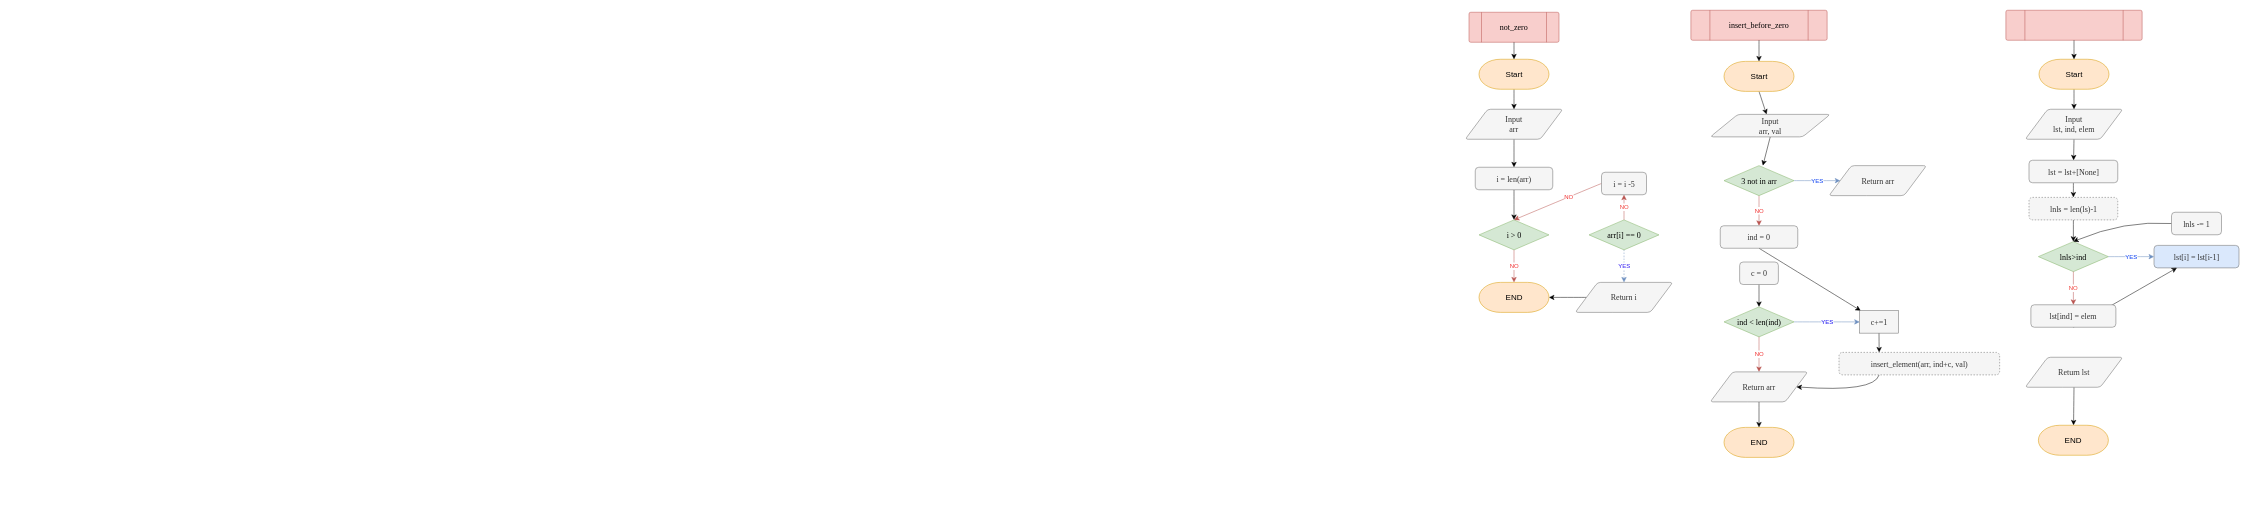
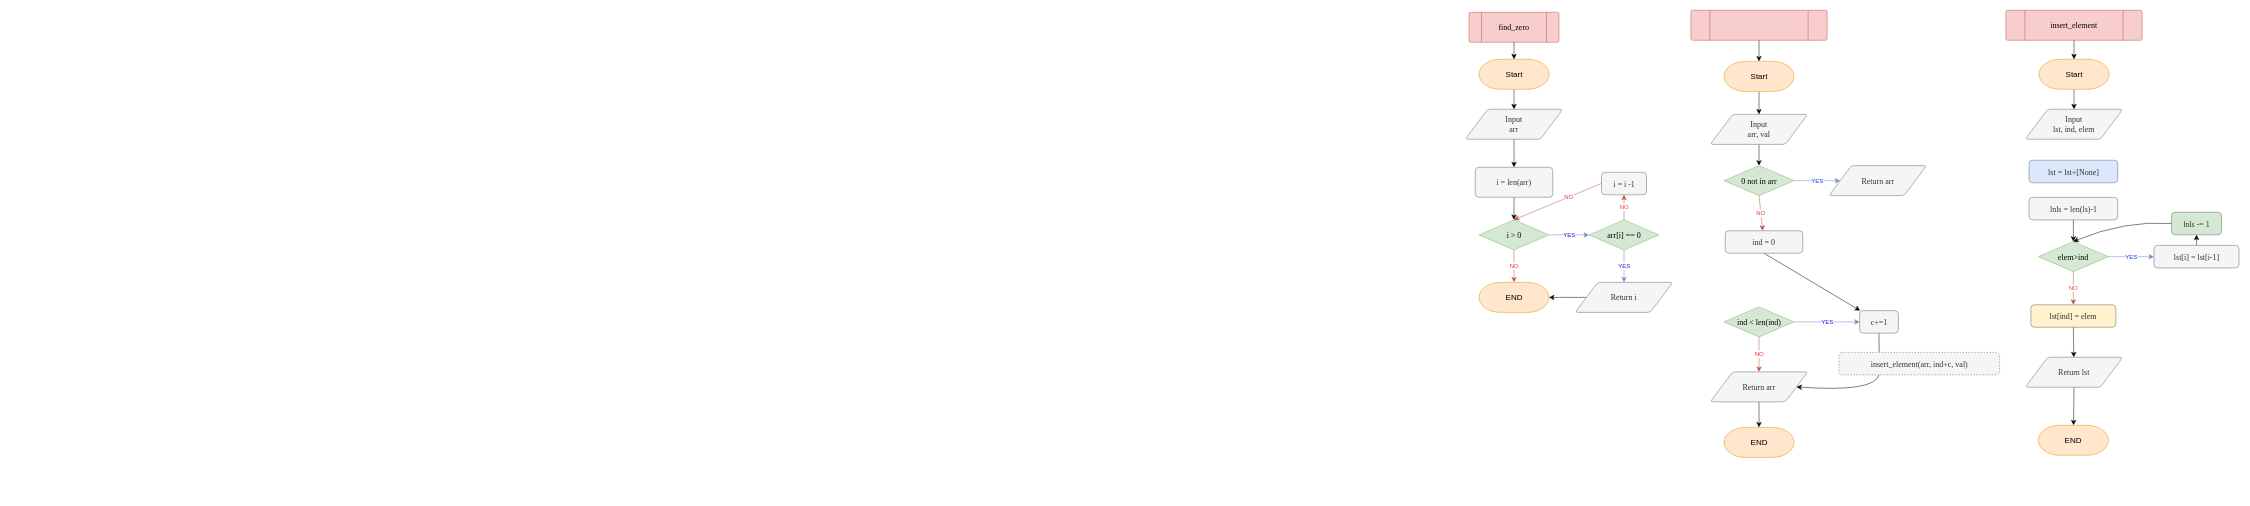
- <mxCell id="26" value="insert_before_zero" style="text;strokeColor=none;fillColor=none;html=1;align=center;verticalAlign=middle;whiteSpace=wrap;rounded=0;fontSize=16;fontFamily=Lucida Console;fontColor=#000000;" parent="24" vertex="1"><mxGeometry x="77.857" y="15" width="116.786" height="30" as="geometry" /></mxCell>
+ <mxCell id="51" value="insert_element" style="text;strokeColor=none;fillColor=none;html=1;align=center;verticalAlign=middle;whiteSpace=wrap;rounded=0;fontSize=16;fontFamily=Lucida Console;fontColor=#000000;" parent="49" vertex="1"><mxGeometry x="77.857" y="15" width="116.786" height="30" as="geometry" /></mxCell>
- <mxCell id="5" value="not_zero" style="text;strokeColor=none;fillColor=none;html=1;align=center;verticalAlign=middle;whiteSpace=wrap;rounded=0;fontSize=16;fontFamily=Lucida Console;fontColor=#000000;" parent="3" vertex="1"><mxGeometry x="51.429" y="15" width="77.143" height="30" as="geometry" /></mxCell>
+ <mxCell id="5" value="find_zero" style="text;strokeColor=none;fillColor=none;html=1;align=center;verticalAlign=middle;whiteSpace=wrap;rounded=0;fontSize=16;fontFamily=Lucida Console;fontColor=#000000;" parent="3" vertex="1"><mxGeometry x="51.429" y="15" width="77.143" height="30" as="geometry" /></mxCell>
- <mxCell id="31" value="Input&lt;br&gt;arr, val" style="shape=parallelogram;html=1;strokeWidth=1;perimeter=parallelogramPerimeter;whiteSpace=wrap;rounded=1;arcSize=12;size=0.23;fontFamily=Lucida Console;fontSize=16;fillColor=#f5f5f5;strokeColor=#666666;fontColor=#333333;" parent="1" vertex="1"><mxGeometry x="3420" y="228.25" width="240" height="45" as="geometry" /></mxCell>
+ <mxCell id="31" value="Input&lt;br&gt;arr, val" style="shape=parallelogram;html=1;strokeWidth=1;perimeter=parallelogramPerimeter;whiteSpace=wrap;rounded=1;arcSize=12;size=0.23;fontFamily=Lucida Console;fontSize=16;fillColor=#f5f5f5;strokeColor=#666666;fontColor=#333333;" parent="1" vertex="1"><mxGeometry x="3420" y="228.25" width="195" height="60" as="geometry" /></mxCell>
- <mxCell id="54" style="edgeStyle=none;curved=1;rounded=0;orthogonalLoop=1;jettySize=auto;html=1;exitX=0.5;exitY=1;exitDx=0;exitDy=0;fontSize=12;startSize=8;endSize=8;" parent="1" source="55" target="58" edge="1"><mxGeometry relative="1" as="geometry" /></mxCell>
- <mxCell id="58" value="&lt;div&gt;lst = lst+[None]&lt;/div&gt;" style="rounded=1;whiteSpace=wrap;html=1;absoluteArcSize=1;arcSize=14;strokeWidth=1;fontFamily=Lucida Console;fontSize=16;fillColor=#f5f5f5;strokeColor=#666666;fontColor=#333333;" parent="1" vertex="1"><mxGeometry x="4057.5" y="320" width="177.5" height="45" as="geometry" /></mxCell>
+ <mxCell id="58" value="&lt;div&gt;lst = lst+[None]&lt;/div&gt;" style="rounded=1;whiteSpace=wrap;html=1;absoluteArcSize=1;arcSize=14;strokeWidth=1;fontFamily=Lucida Console;fontSize=16;fillColor=#dae8fc;strokeColor=#666666;fontColor=#333333;" parent="1" vertex="1"><mxGeometry x="4057.5" y="320" width="177.5" height="45" as="geometry" /></mxCell>
- <mxCell id="12" value="&lt;div&gt;i = len(arr)&lt;/div&gt;" style="rounded=1;whiteSpace=wrap;html=1;absoluteArcSize=1;arcSize=14;strokeWidth=1;fontFamily=Lucida Console;fontSize=16;fillColor=#f5f5f5;strokeColor=#666666;fontColor=#333333;" parent="1" vertex="1"><mxGeometry x="2950" y="334" width="155" height="45" as="geometry" /></mxCell>
+ <mxCell id="12" value="&lt;div&gt;i = len(arr)&lt;/div&gt;" style="rounded=1;whiteSpace=wrap;html=1;absoluteArcSize=1;arcSize=14;strokeWidth=1;fontFamily=Lucida Console;fontSize=16;fillColor=#f5f5f5;strokeColor=#666666;fontColor=#333333;" parent="1" vertex="1"><mxGeometry x="2950" y="334" width="155" height="60" as="geometry" /></mxCell>
- <mxCell id="34" value="3 not in arr" style="strokeWidth=1;html=1;shape=mxgraph.flowchart.decision;whiteSpace=wrap;rounded=1;fontSize=16;fontFamily=Lucida Console;fillColor=#d5e8d4;strokeColor=#82b366;" parent="1" vertex="1"><mxGeometry x="3447.5" y="330.75" width="140" height="60" as="geometry" /></mxCell>
+ <mxCell id="34" value="0 not in arr" style="strokeWidth=1;html=1;shape=mxgraph.flowchart.decision;whiteSpace=wrap;rounded=1;fontSize=16;fontFamily=Lucida Console;fillColor=#d5e8d4;strokeColor=#82b366;" parent="1" vertex="1"><mxGeometry x="3447.5" y="330.75" width="140" height="60" as="geometry" /></mxCell>
- <mxCell id="22" value="&lt;div&gt;i = i -5&lt;/div&gt;" style="rounded=1;whiteSpace=wrap;html=1;absoluteArcSize=1;arcSize=14;strokeWidth=1;fontFamily=Lucida Console;fontSize=16;fillColor=#f5f5f5;strokeColor=#666666;fontColor=#333333;" parent="1" vertex="1"><mxGeometry x="3202.5" y="344" width="90" height="45" as="geometry" /></mxCell>
+ <mxCell id="22" value="&lt;div&gt;i = i -1&lt;/div&gt;" style="rounded=1;whiteSpace=wrap;html=1;absoluteArcSize=1;arcSize=14;strokeWidth=1;fontFamily=Lucida Console;fontSize=16;fillColor=#f5f5f5;strokeColor=#666666;fontColor=#333333;" parent="1" vertex="1"><mxGeometry x="3202.5" y="344" width="90" height="45" as="geometry" /></mxCell>
- <mxCell id="57" style="edgeStyle=none;curved=1;rounded=0;orthogonalLoop=1;jettySize=auto;html=1;exitX=0.5;exitY=1;exitDx=0;exitDy=0;fontSize=12;startSize=8;endSize=8;" parent="1" source="58" target="60" edge="1"><mxGeometry relative="1" as="geometry" /></mxCell>
- <mxCell id="60" value="&lt;div&gt;lnls = len(ls)-1&lt;/div&gt;" style="rounded=1;whiteSpace=wrap;html=1;absoluteArcSize=1;arcSize=14;strokeWidth=1;fontFamily=Lucida Console;fontSize=16;fillColor=#f5f5f5;strokeColor=#666666;fontColor=#333333;dashed=1;" parent="1" vertex="1"><mxGeometry x="4057.5" y="394.25" width="177.5" height="45" as="geometry" /></mxCell>
+ <mxCell id="60" value="&lt;div&gt;lnls = len(ls)-1&lt;/div&gt;" style="rounded=1;whiteSpace=wrap;html=1;absoluteArcSize=1;arcSize=14;strokeWidth=1;fontFamily=Lucida Console;fontSize=16;fillColor=#f5f5f5;strokeColor=#666666;fontColor=#333333;" parent="1" vertex="1"><mxGeometry x="4057.5" y="394.25" width="177.5" height="45" as="geometry" /></mxCell>
- <mxCell id="63" value="lnls -= 1" style="rounded=1;whiteSpace=wrap;html=1;absoluteArcSize=1;arcSize=14;strokeWidth=1;fontFamily=Lucida Console;fontSize=16;fillColor=#f5f5f5;strokeColor=#666666;fontColor=#333333;" parent="1" vertex="1"><mxGeometry x="4342.5" y="424" width="100" height="45" as="geometry" /></mxCell>
+ <mxCell id="63" value="lnls -= 1" style="rounded=1;whiteSpace=wrap;html=1;absoluteArcSize=1;arcSize=14;strokeWidth=1;fontFamily=Lucida Console;fontSize=16;fillColor=#d5e8d4;strokeColor=#666666;fontColor=#333333;" parent="1" vertex="1"><mxGeometry x="4342.5" y="424" width="100" height="45" as="geometry" /></mxCell>
+ <mxCell id="13" value="YES" style="edgeStyle=none;curved=1;rounded=0;orthogonalLoop=1;jettySize=auto;html=1;exitX=1;exitY=0.5;exitDx=0;exitDy=0;exitPerimeter=0;fontSize=12;startSize=8;endSize=8;fillColor=#dae8fc;strokeColor=#6c8ebf;fontColor=#110AF0;" parent="1" source="15" target="19" edge="1"><mxGeometry relative="1" as="geometry" /></mxCell>
- <mxCell id="37" value="&lt;div&gt;ind = 0&lt;/div&gt;" style="rounded=1;whiteSpace=wrap;html=1;absoluteArcSize=1;arcSize=14;strokeWidth=1;fontFamily=Lucida Console;fontSize=16;fillColor=#f5f5f5;strokeColor=#666666;fontColor=#333333;" parent="1" vertex="1"><mxGeometry x="3440" y="451" width="155" height="45" as="geometry" /></mxCell>
+ <mxCell id="37" value="&lt;div&gt;ind = 0&lt;/div&gt;" style="rounded=1;whiteSpace=wrap;html=1;absoluteArcSize=1;arcSize=14;strokeWidth=1;fontFamily=Lucida Console;fontSize=16;fillColor=#f5f5f5;strokeColor=#666666;fontColor=#333333;" parent="1" vertex="1"><mxGeometry x="3450" y="461" width="155" height="45" as="geometry" /></mxCell>
+ <mxCell id="64" style="edgeStyle=none;curved=1;rounded=0;orthogonalLoop=1;jettySize=auto;html=1;exitX=0.5;exitY=0;exitDx=0;exitDy=0;fontSize=12;startSize=8;endSize=8;" parent="1" source="65" target="63" edge="1"><mxGeometry relative="1" as="geometry" /></mxCell>
- <mxCell id="16" value="YES" style="edgeStyle=none;curved=1;rounded=0;orthogonalLoop=1;jettySize=auto;html=1;exitX=0.5;exitY=1;exitDx=0;exitDy=0;exitPerimeter=0;fontSize=12;startSize=8;endSize=8;fillColor=#dae8fc;strokeColor=#6c8ebf;fontColor=#301AF0;dashed=1;" parent="1" source="19" target="21" edge="1"><mxGeometry relative="1" as="geometry" /></mxCell>
+ <mxCell id="16" value="YES" style="edgeStyle=none;curved=1;rounded=0;orthogonalLoop=1;jettySize=auto;html=1;exitX=0.5;exitY=1;exitDx=0;exitDy=0;exitPerimeter=0;fontSize=12;startSize=8;endSize=8;fillColor=#dae8fc;strokeColor=#6c8ebf;fontColor=#301AF0;" parent="1" source="19" target="21" edge="1"><mxGeometry relative="1" as="geometry" /></mxCell>
- <mxCell id="61" value="lnls&amp;gt;ind" style="strokeWidth=1;html=1;shape=mxgraph.flowchart.decision;whiteSpace=wrap;rounded=1;fontSize=16;fontFamily=Lucida Console;fillColor=#d5e8d4;strokeColor=#82b366;" parent="1" vertex="1"><mxGeometry x="4076.25" y="482.75" width="140" height="60" as="geometry" /></mxCell>
+ <mxCell id="61" value="elem&amp;gt;ind" style="strokeWidth=1;html=1;shape=mxgraph.flowchart.decision;whiteSpace=wrap;rounded=1;fontSize=16;fontFamily=Lucida Console;fillColor=#d5e8d4;strokeColor=#82b366;" parent="1" vertex="1"><mxGeometry x="4076.25" y="482.75" width="140" height="60" as="geometry" /></mxCell>
- <mxCell id="65" value="lst[i] = lst[i-1]" style="rounded=1;whiteSpace=wrap;html=1;absoluteArcSize=1;arcSize=14;strokeWidth=1;fontFamily=Lucida Console;fontSize=16;fillColor=#dae8fc;strokeColor=#666666;fontColor=#333333;" parent="1" vertex="1"><mxGeometry x="4307.5" y="490.25" width="170" height="45" as="geometry" /></mxCell>
+ <mxCell id="65" value="lst[i] = lst[i-1]" style="rounded=1;whiteSpace=wrap;html=1;absoluteArcSize=1;arcSize=14;strokeWidth=1;fontFamily=Lucida Console;fontSize=16;fillColor=#f5f5f5;strokeColor=#666666;fontColor=#333333;" parent="1" vertex="1"><mxGeometry x="4307.5" y="490.25" width="170" height="45" as="geometry" /></mxCell>
- <mxCell id="67" style="edgeStyle=none;curved=1;rounded=0;orthogonalLoop=1;jettySize=auto;html=1;exitX=0.5;exitY=1;exitDx=0;exitDy=0;fontSize=12;startSize=8;endSize=8;" parent="1" source="68" target="65" edge="1"><mxGeometry relative="1" as="geometry" /></mxCell>
+ <mxCell id="67" style="edgeStyle=none;curved=1;rounded=0;orthogonalLoop=1;jettySize=auto;html=1;exitX=0.5;exitY=1;exitDx=0;exitDy=0;fontSize=12;startSize=8;endSize=8;" parent="1" source="68" target="71" edge="1"><mxGeometry relative="1" as="geometry" /></mxCell>
- <mxCell id="39" value="&lt;div&gt;c = 0&lt;/div&gt;" style="rounded=1;whiteSpace=wrap;html=1;absoluteArcSize=1;arcSize=14;strokeWidth=1;fontFamily=Lucida Console;fontSize=16;fillColor=#f5f5f5;strokeColor=#666666;fontColor=#333333;" parent="1" vertex="1"><mxGeometry x="3478.75" y="523.5" width="77.5" height="45" as="geometry" /></mxCell>
- <mxCell id="38" style="edgeStyle=none;curved=1;rounded=0;orthogonalLoop=1;jettySize=auto;html=1;exitX=0.5;exitY=1;exitDx=0;exitDy=0;fontSize=12;startSize=8;endSize=8;" parent="1" source="39" target="40" edge="1"><mxGeometry relative="1" as="geometry" /></mxCell>
- <mxCell id="68" value="lst[ind] = elem" style="rounded=1;whiteSpace=wrap;html=1;absoluteArcSize=1;arcSize=14;strokeWidth=1;fontFamily=Lucida Console;fontSize=16;fillColor=#f5f5f5;strokeColor=#666666;fontColor=#333333;" parent="1" vertex="1"><mxGeometry x="4061.25" y="609" width="170" height="45" as="geometry" /></mxCell>
+ <mxCell id="68" value="lst[ind] = elem" style="rounded=1;whiteSpace=wrap;html=1;absoluteArcSize=1;arcSize=14;strokeWidth=1;fontFamily=Lucida Console;fontSize=16;fillColor=#fff2cc;strokeColor=#666666;fontColor=#333333;" parent="1" vertex="1"><mxGeometry x="4061.25" y="609" width="170" height="45" as="geometry" /></mxCell>
- <mxCell id="46" value="&lt;div&gt;c+=1&lt;/div&gt;" style="whiteSpace=wrap;html=1;absoluteArcSize=1;arcSize=14;strokeWidth=1;fontFamily=Lucida Console;fontSize=16;fillColor=#f5f5f5;strokeColor=#666666;fontColor=#333333;rounded=0;" parent="1" vertex="1"><mxGeometry x="3718.75" y="620.75" width="77.5" height="45" as="geometry" /></mxCell>
+ <mxCell id="46" value="&lt;div&gt;c+=1&lt;/div&gt;" style="rounded=1;whiteSpace=wrap;html=1;absoluteArcSize=1;arcSize=14;strokeWidth=1;fontFamily=Lucida Console;fontSize=16;fillColor=#f5f5f5;strokeColor=#666666;fontColor=#333333;" parent="1" vertex="1"><mxGeometry x="3718.75" y="620.75" width="77.5" height="45" as="geometry" /></mxCell>
- <mxCell id="45" style="edgeStyle=none;curved=1;rounded=0;orthogonalLoop=1;jettySize=auto;html=1;exitX=0.5;exitY=1;exitDx=0;exitDy=0;fontSize=12;startSize=8;endSize=8;entryX=0.25;entryY=0;entryDx=0;entryDy=0;" parent="1" source="46" target="48" edge="1"><mxGeometry relative="1" as="geometry"><mxPoint x="3756.5" y="694.25" as="targetPoint" /></mxGeometry></mxCell>
+ <mxCell id="45" style="edgeStyle=none;curved=1;rounded=0;orthogonalLoop=1;jettySize=auto;html=1;exitX=0.5;exitY=1;exitDx=0;exitDy=0;fontSize=12;startSize=8;endSize=8;entryX=0.25;entryY=0;entryDx=0;entryDy=0;endArrow=none;" parent="1" source="46" target="48" edge="1"><mxGeometry relative="1" as="geometry"><mxPoint x="3756.5" y="694.25" as="targetPoint" /></mxGeometry></mxCell>
